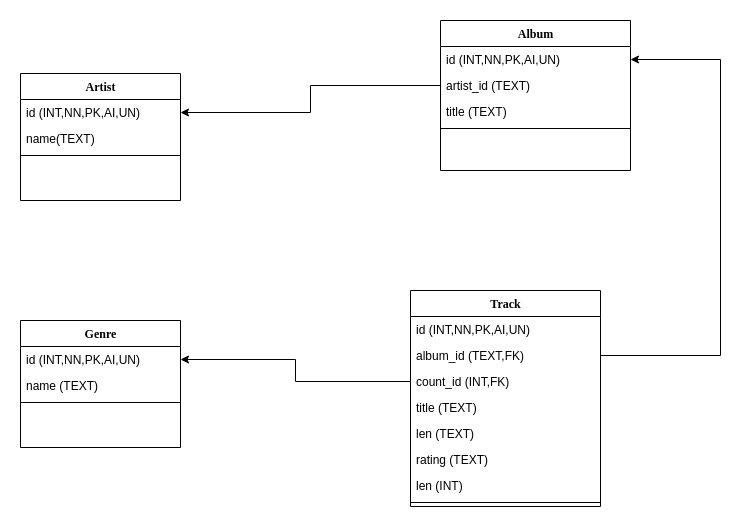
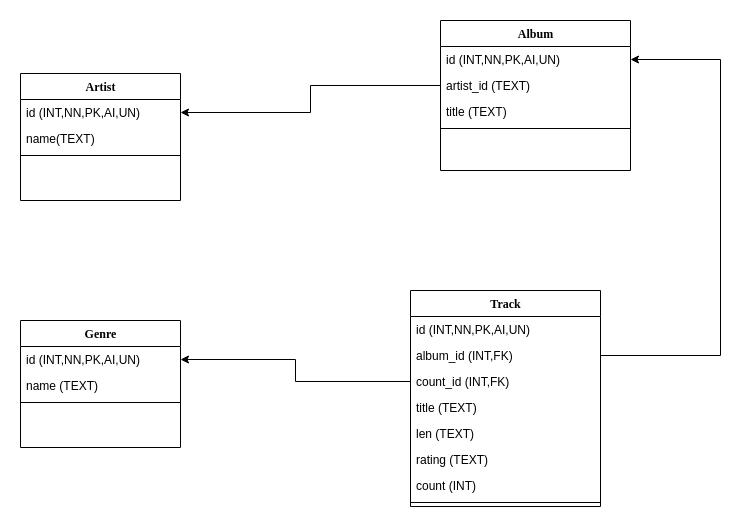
- <mxCell id="17" value="album_id (TEXT,FK)" style="text;html=1;strokeColor=none;fillColor=none;align=left;verticalAlign=top;spacingLeft=4;spacingRight=4;whiteSpace=wrap;overflow=hidden;rotatable=0;points=[[0,0.5],[1,0.5]];portConstraint=eastwest;" vertex="1" parent="15"><mxGeometry y="52" width="190" height="26" as="geometry" /></mxCell>
+ <mxCell id="17" value="album_id (INT,FK)" style="text;html=1;strokeColor=none;fillColor=none;align=left;verticalAlign=top;spacingLeft=4;spacingRight=4;whiteSpace=wrap;overflow=hidden;rotatable=0;points=[[0,0.5],[1,0.5]];portConstraint=eastwest;" vertex="1" parent="15"><mxGeometry y="52" width="190" height="26" as="geometry" /></mxCell>
- <mxCell id="22" value="len (INT)" style="text;html=1;strokeColor=none;fillColor=none;align=left;verticalAlign=top;spacingLeft=4;spacingRight=4;whiteSpace=wrap;overflow=hidden;rotatable=0;points=[[0,0.5],[1,0.5]];portConstraint=eastwest;" vertex="1" parent="15"><mxGeometry y="182" width="190" height="26" as="geometry" /></mxCell>
+ <mxCell id="22" value="count (INT)" style="text;html=1;strokeColor=none;fillColor=none;align=left;verticalAlign=top;spacingLeft=4;spacingRight=4;whiteSpace=wrap;overflow=hidden;rotatable=0;points=[[0,0.5],[1,0.5]];portConstraint=eastwest;" vertex="1" parent="15"><mxGeometry y="182" width="190" height="26" as="geometry" /></mxCell>
